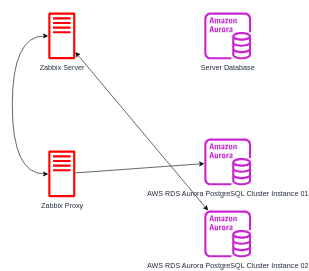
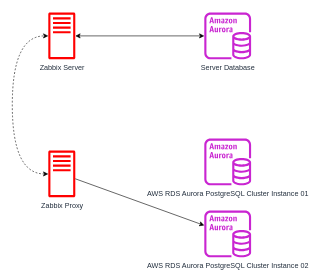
- <mxCell id="4" value="" style="endArrow=classic;startArrow=classic;html=1;rounded=0;edgeStyle=orthogonalEdgeStyle;curved=1;" edge="1" parent="1" source="3" target="2"><mxGeometry width="50" height="50" relative="1" as="geometry"><mxPoint x="135" y="69" as="sourcePoint" /><mxPoint x="360" y="69" as="targetPoint" /><Array as="points"><mxPoint x="20" y="289" /><mxPoint x="20" y="59" /></Array></mxGeometry></mxCell>
+ <mxCell id="4" value="" style="endArrow=classic;startArrow=classic;html=1;rounded=0;edgeStyle=orthogonalEdgeStyle;curved=1;dashed=1;" edge="1" parent="1" source="3" target="2"><mxGeometry width="50" height="50" relative="1" as="geometry"><mxPoint x="135" y="69" as="sourcePoint" /><mxPoint x="360" y="69" as="targetPoint" /><Array as="points"><mxPoint x="20" y="289" /><mxPoint x="20" y="59" /></Array></mxGeometry></mxCell>
- <mxCell id="6" value="" style="endArrow=classic;startArrow=classic;html=1;rounded=0;" edge="1" parent="1" source="2" target="8"><mxGeometry width="50" height="50" relative="1" as="geometry"><mxPoint x="220" y="430" as="sourcePoint" /><mxPoint x="270" y="380" as="targetPoint" /></mxGeometry></mxCell>
+ <mxCell id="6" value="" style="endArrow=classic;startArrow=classic;html=1;rounded=0;" edge="1" parent="1" source="2" target="5"><mxGeometry width="50" height="50" relative="1" as="geometry"><mxPoint x="220" y="430" as="sourcePoint" /><mxPoint x="270" y="380" as="targetPoint" /></mxGeometry></mxCell>
- <mxCell id="9" value="" style="endArrow=classic;html=1;rounded=0;" edge="1" parent="1" source="3" target="7"><mxGeometry width="50" height="50" relative="1" as="geometry"><mxPoint x="135" y="297" as="sourcePoint" /><mxPoint x="350" y="282" as="targetPoint" /></mxGeometry></mxCell>
+ <mxCell id="9" value="" style="endArrow=classic;html=1;rounded=0;" edge="1" parent="1" source="3" target="8"><mxGeometry width="50" height="50" relative="1" as="geometry"><mxPoint x="135" y="297" as="sourcePoint" /><mxPoint x="350" y="282" as="targetPoint" /></mxGeometry></mxCell>
